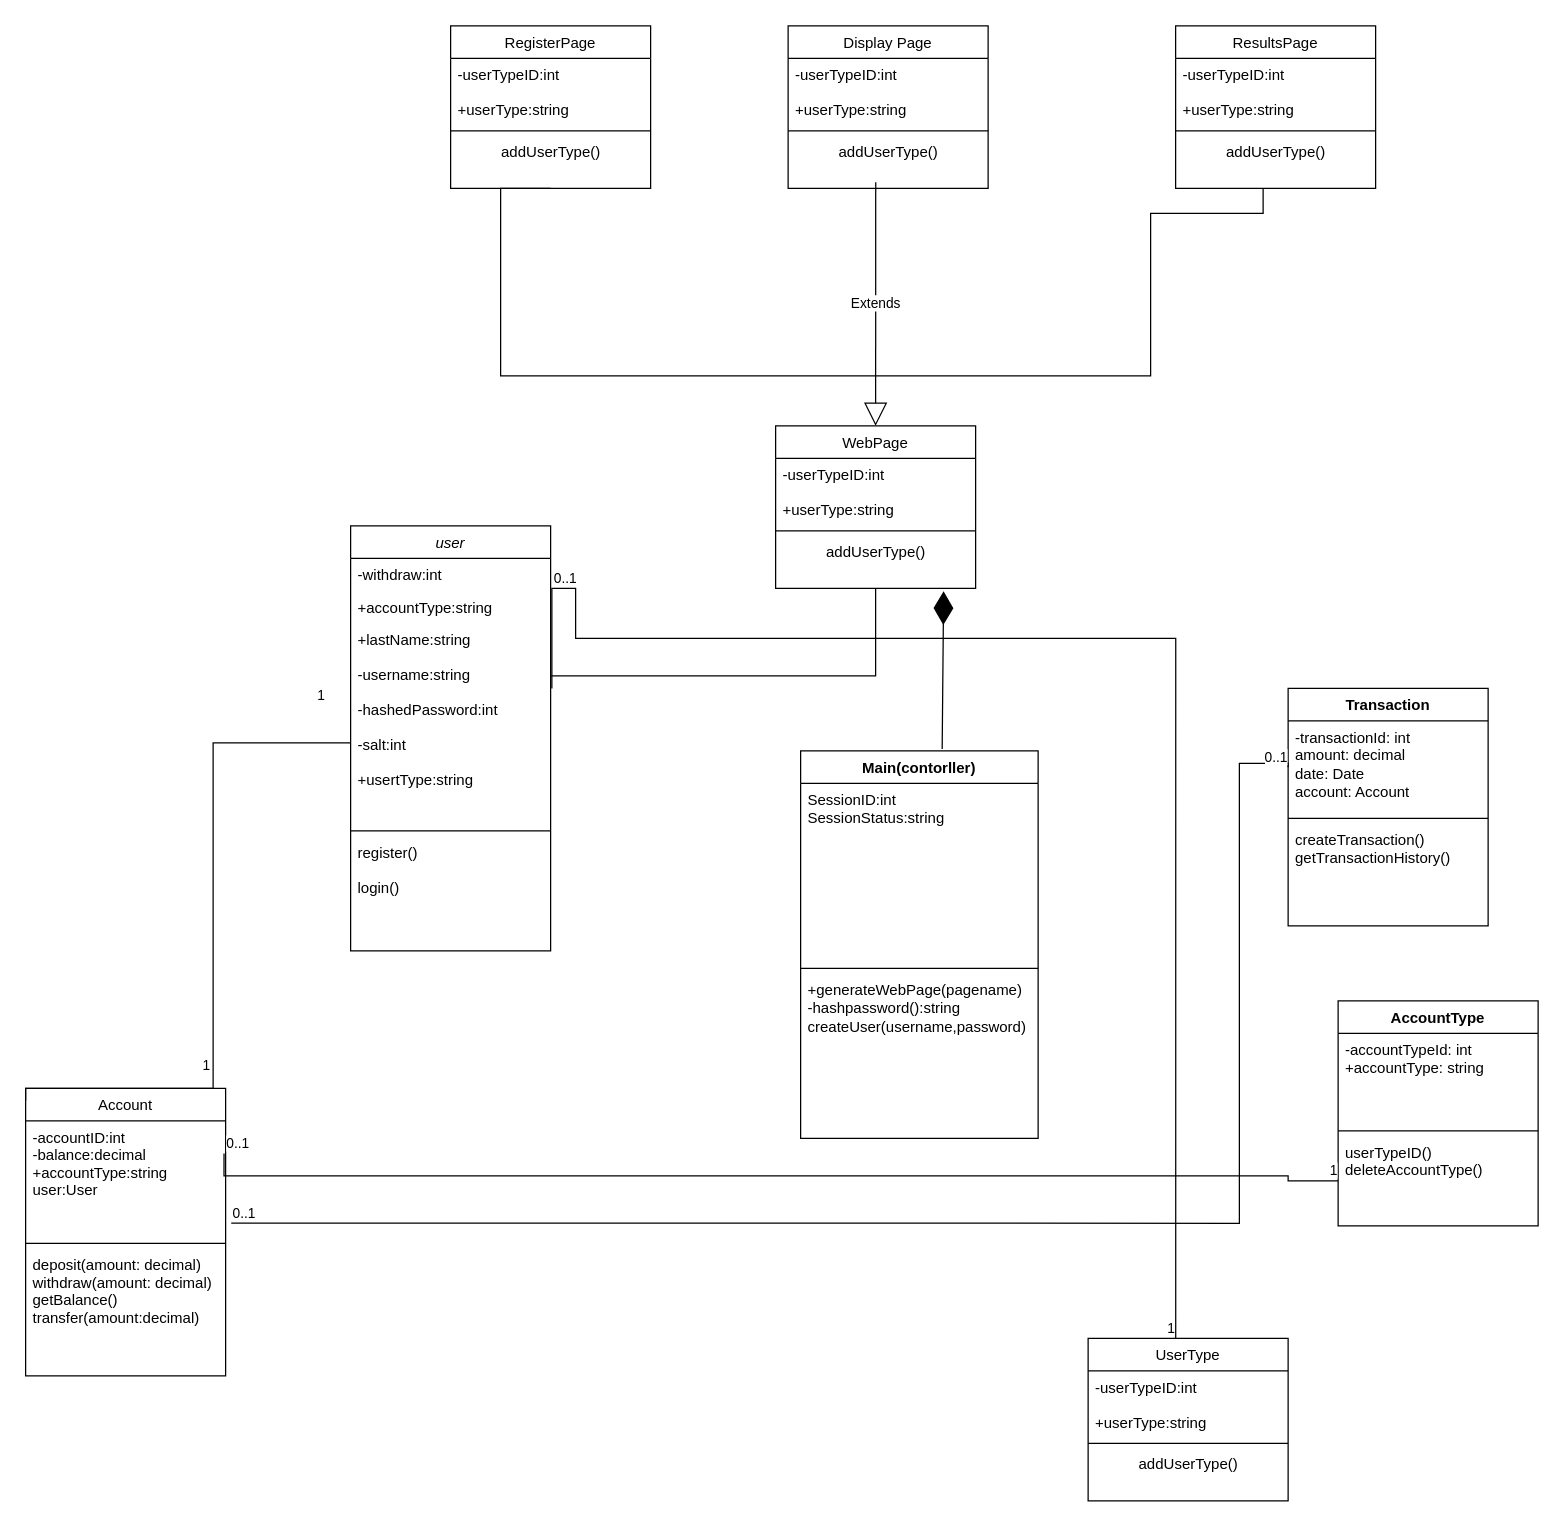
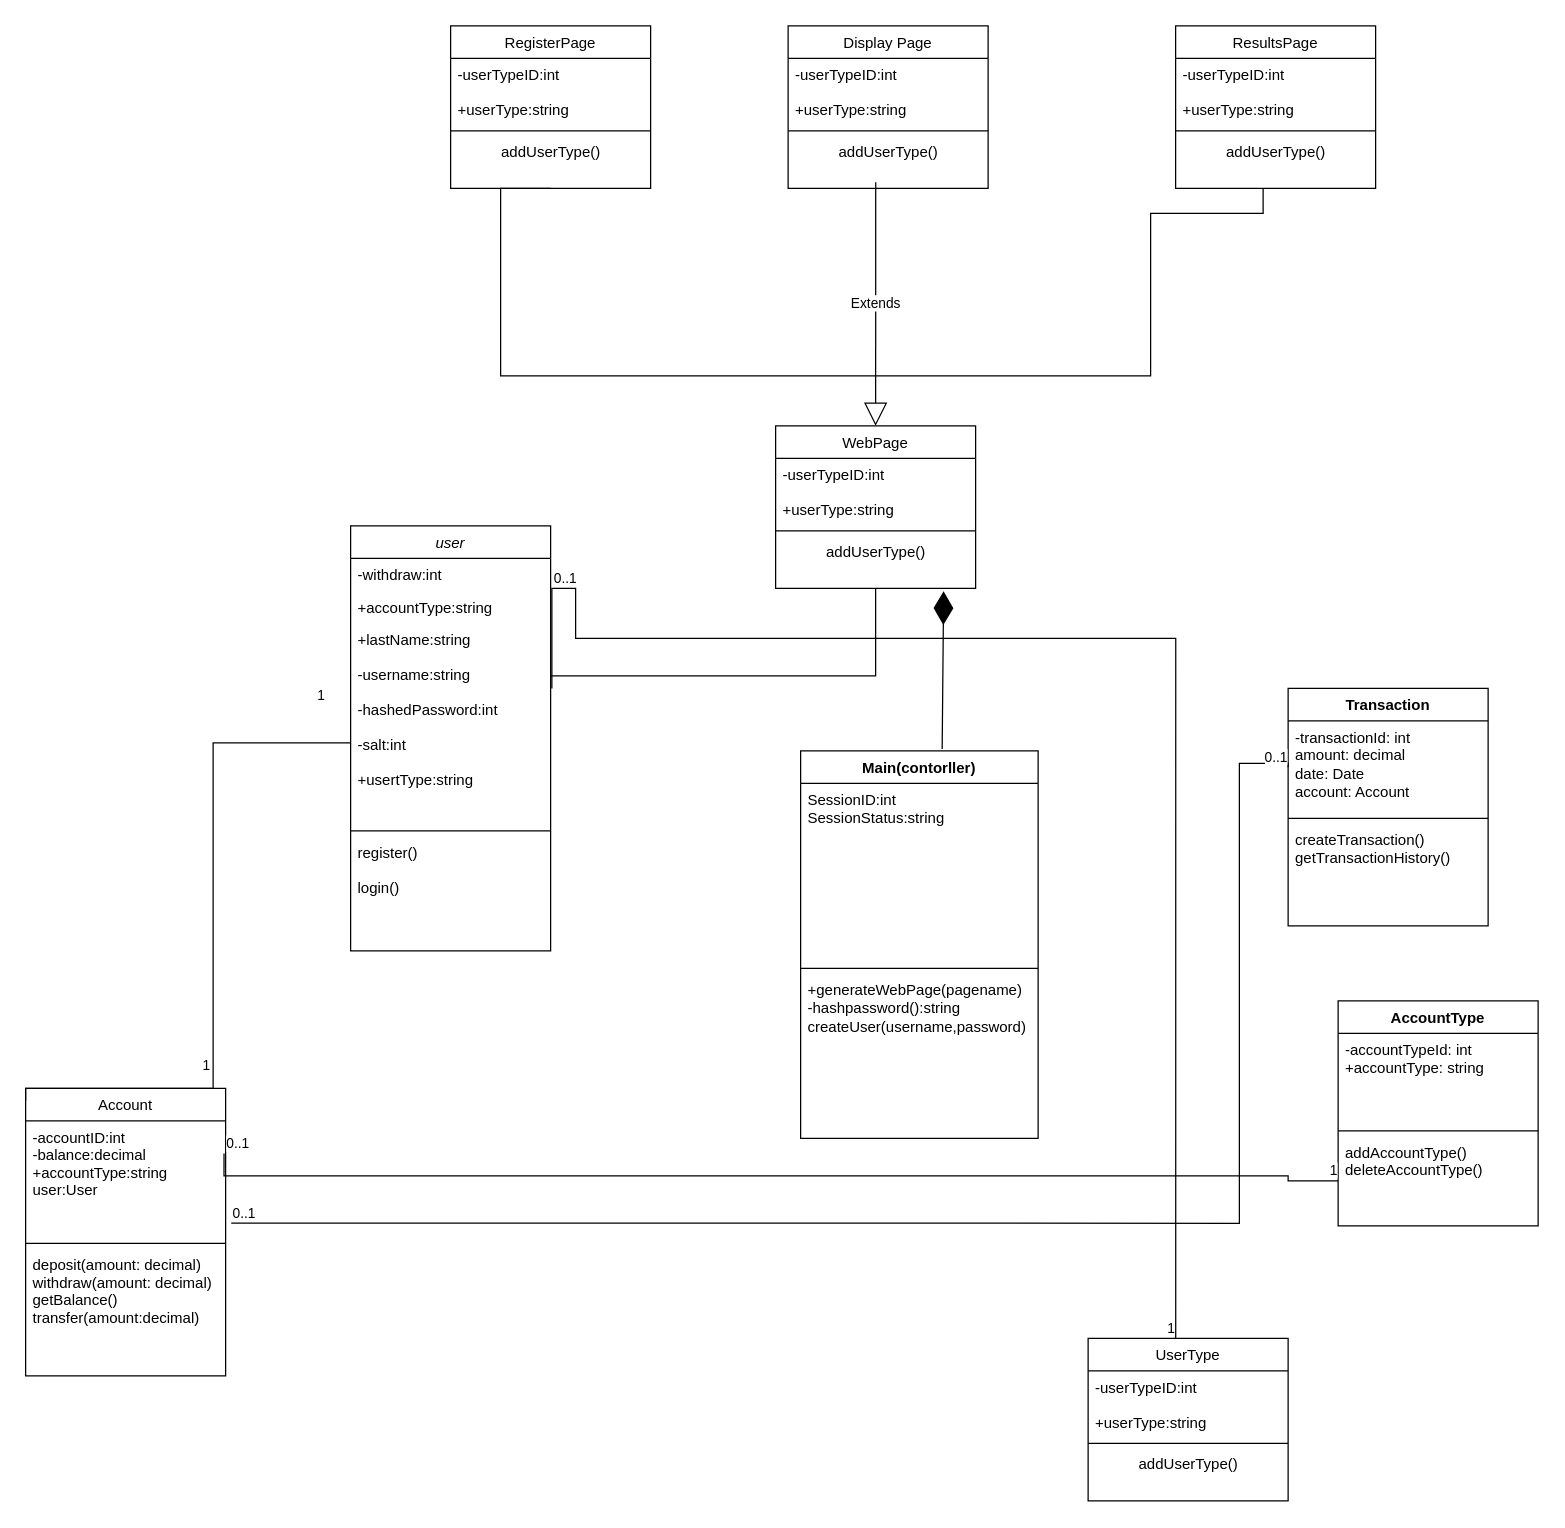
- <mxCell id="19" value="&lt;font face=&quot;Helvetica&quot;&gt;&lt;span style=&quot;background-color: initial;&quot;&gt;userTypeID()&lt;/span&gt;&lt;br&gt;&lt;span style=&quot;background-color: initial;&quot;&gt;deleteAccountType()&lt;/span&gt;&lt;/font&gt;" style="text;strokeColor=none;fillColor=none;align=left;verticalAlign=top;spacingLeft=4;spacingRight=4;overflow=hidden;rotatable=0;points=[[0,0.5],[1,0.5]];portConstraint=eastwest;whiteSpace=wrap;html=1;" vertex="1" parent="16"><mxGeometry y="108" width="160" height="72" as="geometry" /></mxCell>
+ <mxCell id="19" value="&lt;font face=&quot;Helvetica&quot;&gt;&lt;span style=&quot;background-color: initial;&quot;&gt;addAccountType()&lt;/span&gt;&lt;br&gt;&lt;span style=&quot;background-color: initial;&quot;&gt;deleteAccountType()&lt;/span&gt;&lt;/font&gt;" style="text;strokeColor=none;fillColor=none;align=left;verticalAlign=top;spacingLeft=4;spacingRight=4;overflow=hidden;rotatable=0;points=[[0,0.5],[1,0.5]];portConstraint=eastwest;whiteSpace=wrap;html=1;" vertex="1" parent="16"><mxGeometry y="108" width="160" height="72" as="geometry" /></mxCell>
